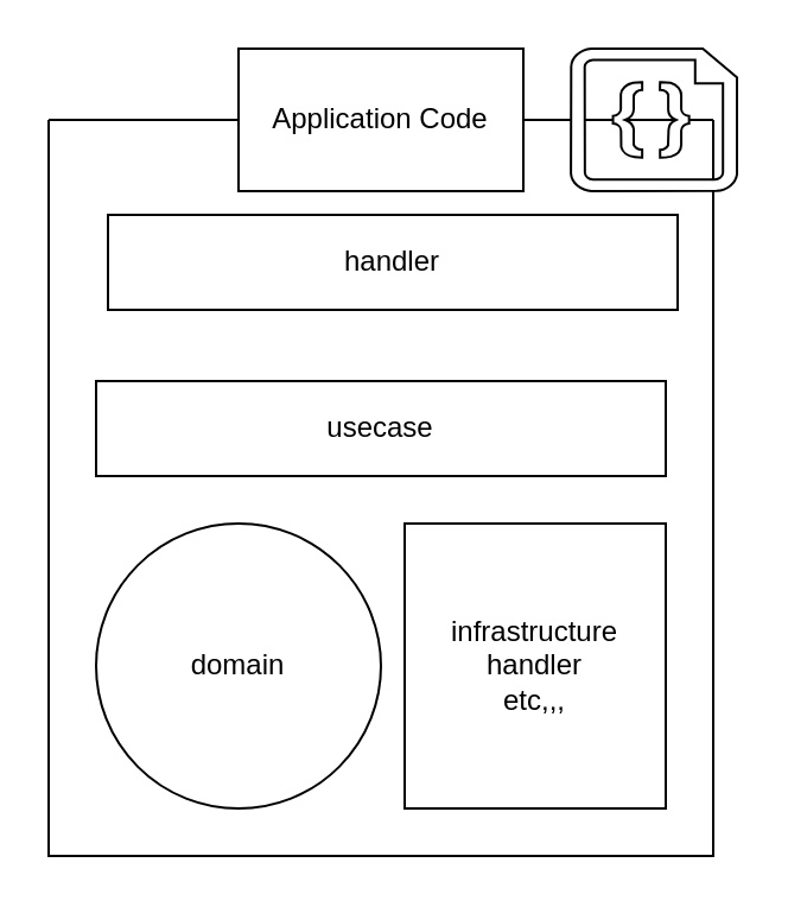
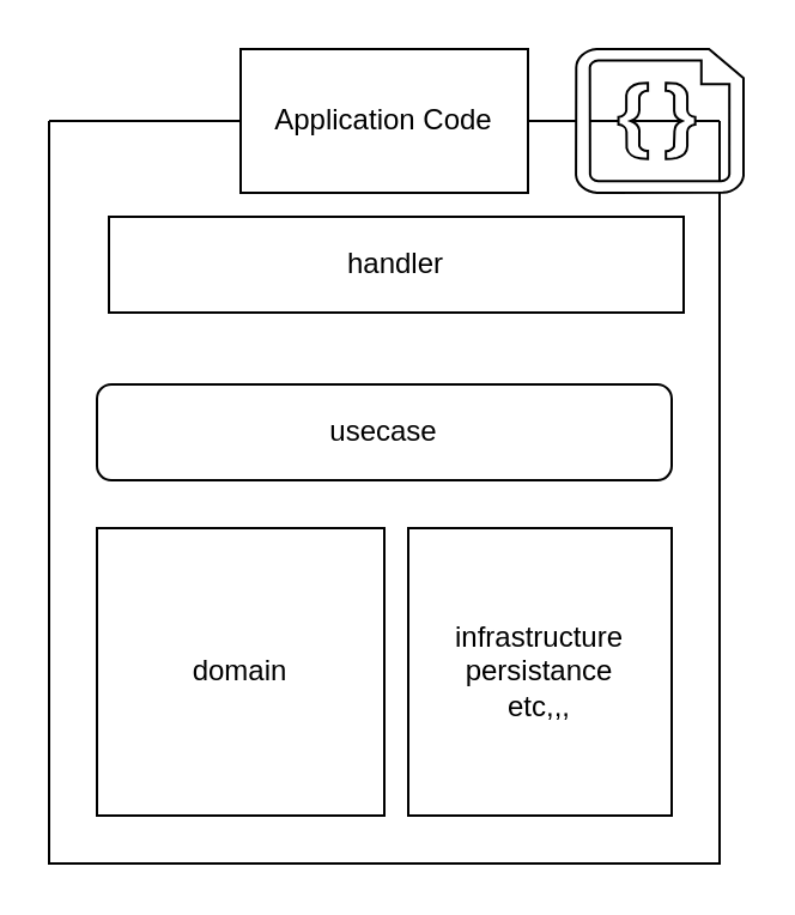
- <mxCell id="4" value="usecase" style="rounded=0;whiteSpace=wrap;html=1;" vertex="1" parent="2"><mxGeometry x="20" y="110" width="240" height="40" as="geometry" /></mxCell>
+ <mxCell id="4" value="usecase" style="whiteSpace=wrap;html=1;rounded=1;" vertex="1" parent="2"><mxGeometry x="20" y="110" width="240" height="40" as="geometry" /></mxCell>
- <mxCell id="5" value="domain" style="ellipse;whiteSpace=wrap;html=1;" vertex="1" parent="2"><mxGeometry x="20" y="170" width="120" height="120" as="geometry" /></mxCell>
+ <mxCell id="5" value="domain" style="rounded=0;whiteSpace=wrap;html=1;" vertex="1" parent="2"><mxGeometry x="20" y="170" width="120" height="120" as="geometry" /></mxCell>
- <mxCell id="6" value="infrastructure&lt;br&gt;handler&lt;br&gt;etc,,," style="rounded=0;whiteSpace=wrap;html=1;" vertex="1" parent="2"><mxGeometry x="150" y="170" width="110" height="120" as="geometry" /></mxCell>
+ <mxCell id="6" value="infrastructure&lt;br&gt;persistance&lt;br&gt;etc,,," style="rounded=0;whiteSpace=wrap;html=1;" vertex="1" parent="2"><mxGeometry x="150" y="170" width="110" height="120" as="geometry" /></mxCell>
